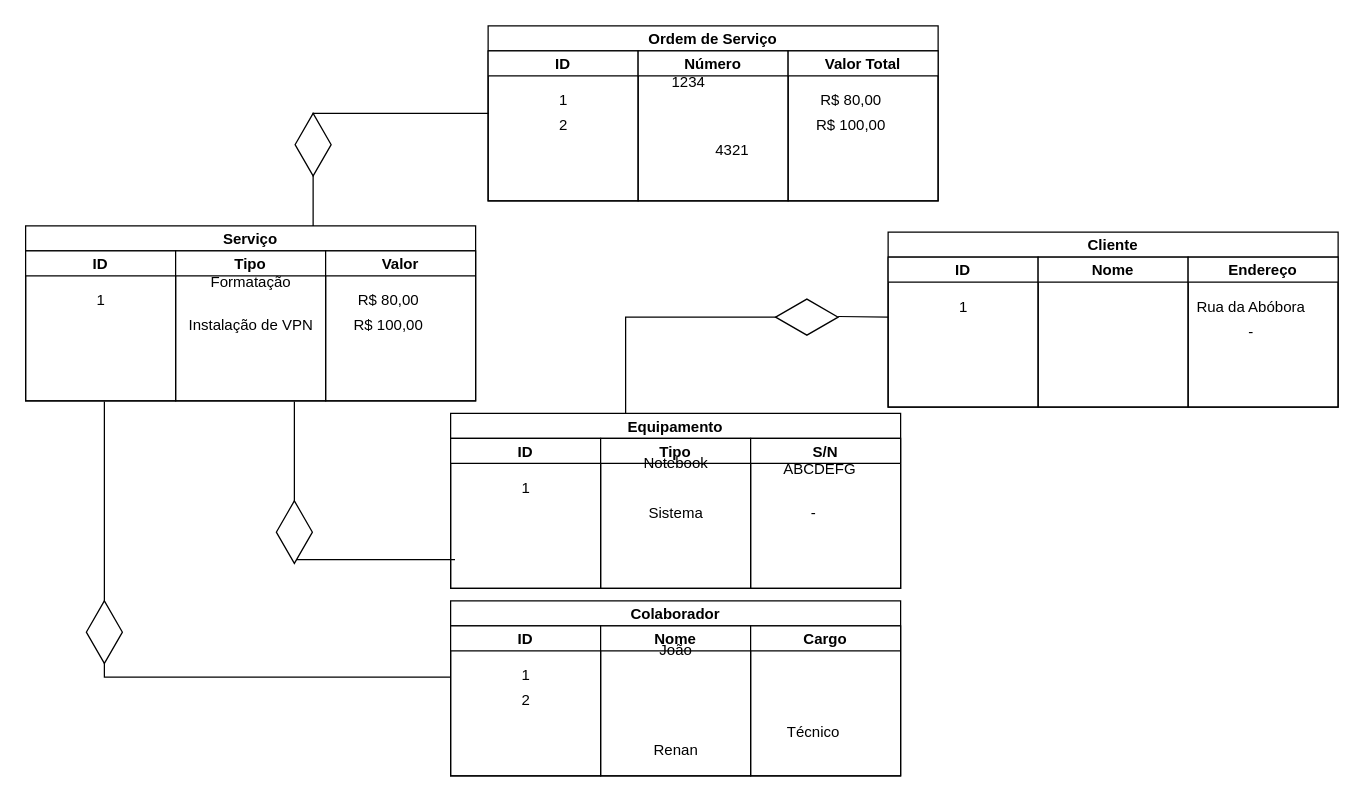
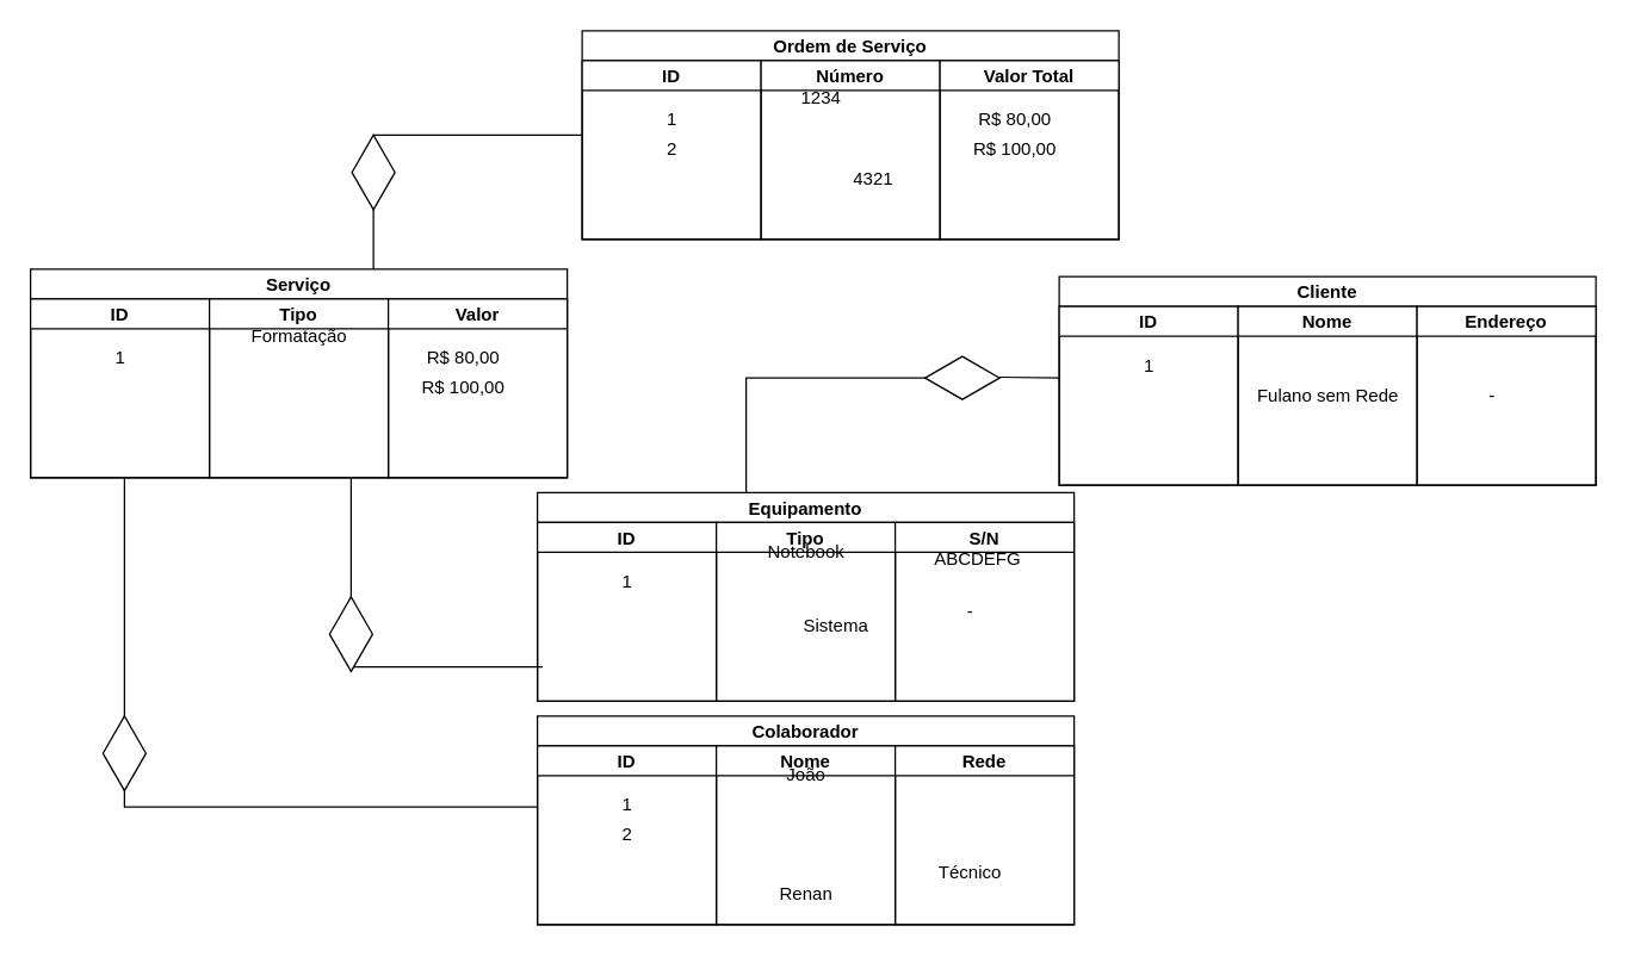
- <mxCell id="41" value="Rua da Abóbora" style="text;html=1;align=center;verticalAlign=middle;resizable=0;points=[];autosize=1;strokeColor=none;fillColor=none;" vertex="1" parent="40"><mxGeometry y="30" width="100" height="20" as="geometry" /></mxCell>
- <mxCell id="22" value="Instalação de VPN" style="text;html=1;align=center;verticalAlign=middle;resizable=0;points=[];autosize=1;strokeColor=none;fillColor=none;" vertex="1" parent="20"><mxGeometry x="5" y="50" width="110" height="20" as="geometry" /></mxCell>
+ <mxCell id="39" value="Fulano sem Rede" style="text;html=1;align=center;verticalAlign=middle;resizable=0;points=[];autosize=1;strokeColor=none;fillColor=none;" vertex="1" parent="38"><mxGeometry x="5" y="50" width="110" height="20" as="geometry" /></mxCell>
- <mxCell id="31" value="Sistema" style="text;html=1;align=center;verticalAlign=middle;resizable=0;points=[];autosize=1;strokeColor=none;fillColor=none;" vertex="1" parent="29"><mxGeometry x="30" y="50" width="60" height="20" as="geometry" /></mxCell>
+ <mxCell id="31" value="Sistema" style="text;html=1;align=center;verticalAlign=middle;resizable=0;points=[];autosize=1;strokeColor=none;fillColor=none;" vertex="1" parent="29"><mxGeometry x="50" y="60" width="60" height="20" as="geometry" /></mxCell>
- <mxCell id="52" value="Cargo" style="swimlane;startSize=20;" vertex="1" parent="45"><mxGeometry x="240" y="20" width="120" height="120" as="geometry" /></mxCell>
+ <mxCell id="52" value="Rede" style="swimlane;startSize=20;" vertex="1" parent="45"><mxGeometry x="240" y="20" width="120" height="120" as="geometry" /></mxCell>
